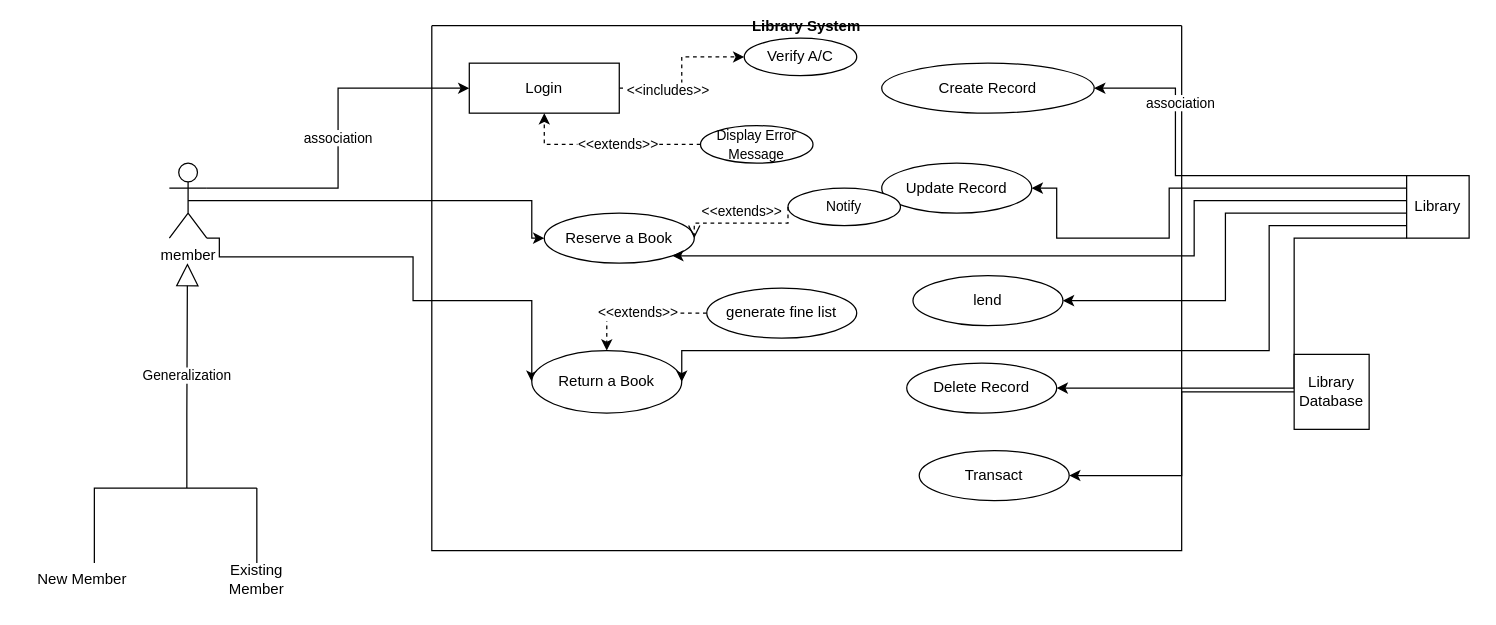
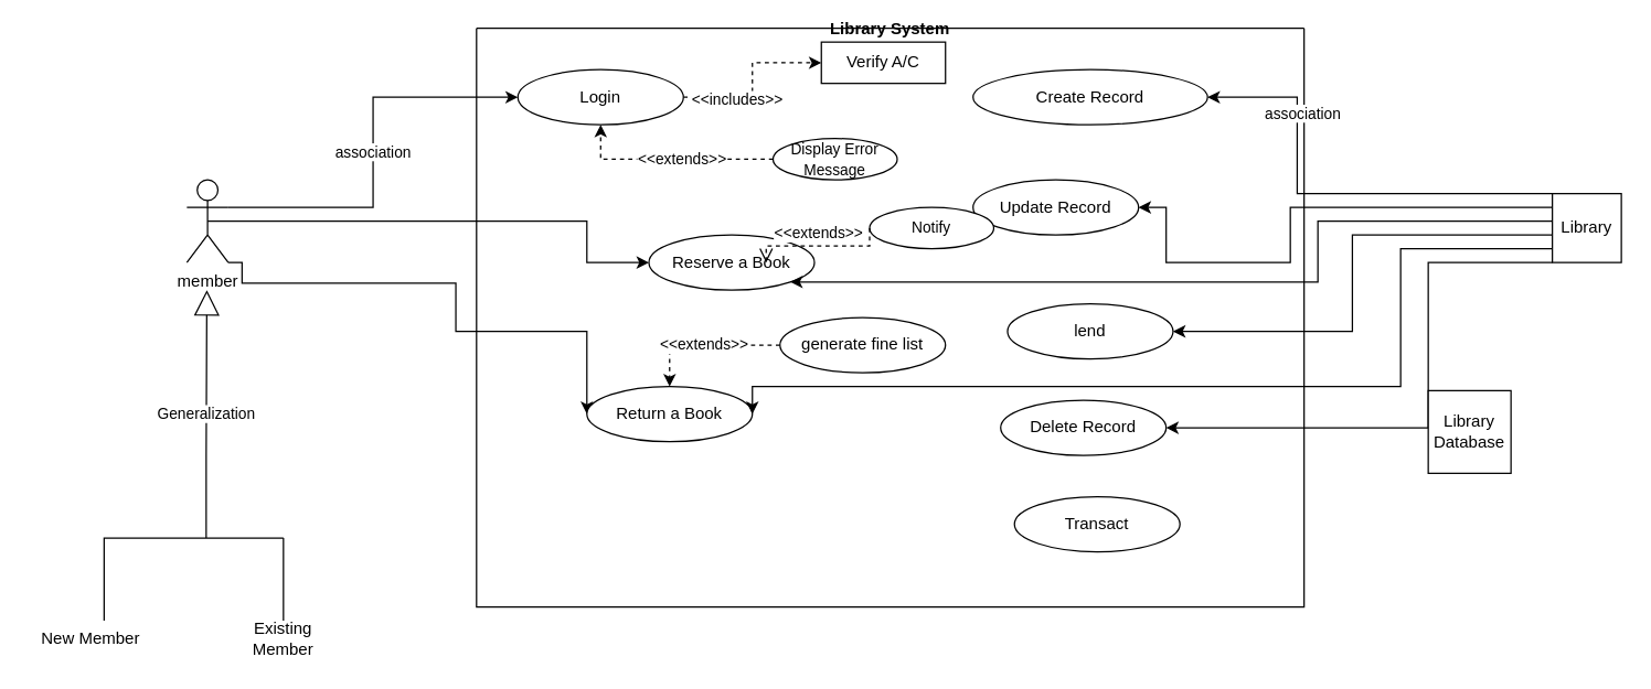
- <mxCell id="18" value="Verify A/C" style="ellipse;whiteSpace=wrap;html=1;" parent="6" vertex="1"><mxGeometry x="250" y="10" width="90" height="30" as="geometry" /></mxCell>
+ <mxCell id="18" value="Verify A/C" style="whiteSpace=wrap;html=1;rounded=0;" parent="6" vertex="1"><mxGeometry x="250" y="10" width="90" height="30" as="geometry" /></mxCell>
- <mxCell id="9" value="Login" style="whiteSpace=wrap;html=1;rounded=0;" parent="6" vertex="1"><mxGeometry x="30" y="30" width="120" height="40" as="geometry" /></mxCell>
+ <mxCell id="9" value="Login" style="ellipse;whiteSpace=wrap;html=1;" parent="6" vertex="1"><mxGeometry x="30" y="30" width="120" height="40" as="geometry" /></mxCell>
- <mxCell id="10" value="Reserve a Book" style="ellipse;whiteSpace=wrap;html=1;" parent="6" vertex="1"><mxGeometry x="90" y="150" width="120" height="40" as="geometry" /></mxCell>
+ <mxCell id="10" value="Reserve a Book" style="ellipse;whiteSpace=wrap;html=1;" parent="6" vertex="1"><mxGeometry x="125" y="150" width="120" height="40" as="geometry" /></mxCell>
- <mxCell id="11" value="Return a Book" style="ellipse;whiteSpace=wrap;html=1;" parent="6" vertex="1"><mxGeometry x="80" y="260" width="120" height="50" as="geometry" /></mxCell>
+ <mxCell id="11" value="Return a Book" style="ellipse;whiteSpace=wrap;html=1;" parent="6" vertex="1"><mxGeometry x="80" y="260" width="120" height="40" as="geometry" /></mxCell>
- <mxCell id="33" style="edgeStyle=orthogonalEdgeStyle;rounded=0;orthogonalLoop=1;jettySize=auto;html=1;entryX=1;entryY=0.5;entryDx=0;entryDy=0;" parent="1" source="34" target="17" edge="1"><mxGeometry relative="1" as="geometry" /></mxCell>
